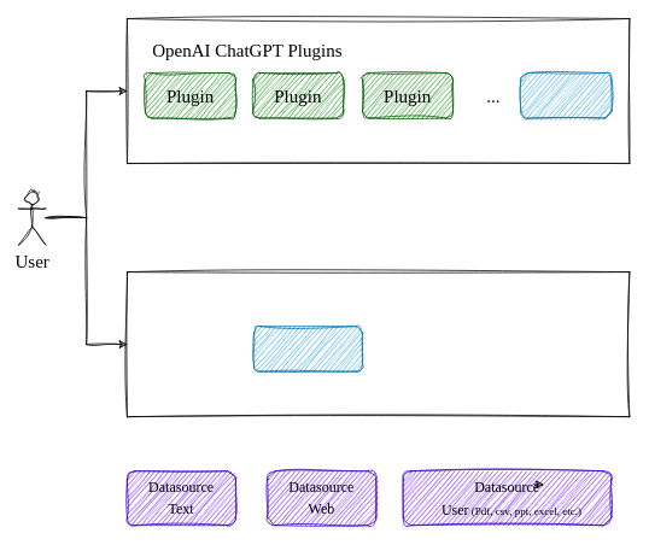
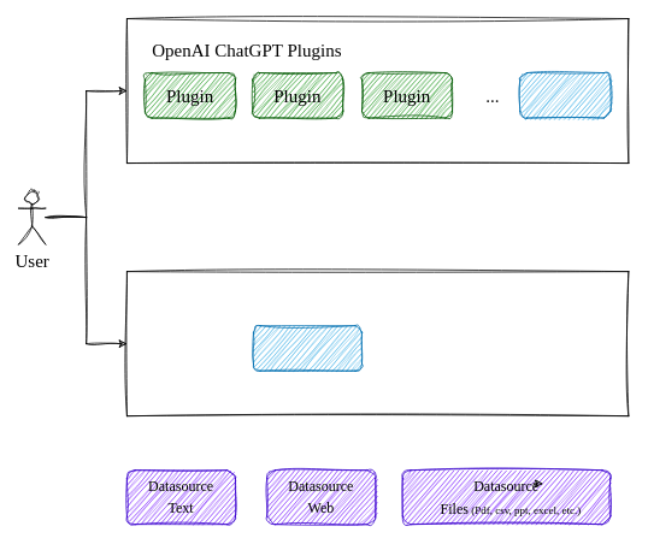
- <mxCell id="25" value="&lt;font style=&quot;&quot;&gt;&lt;font style=&quot;font-size: 16px;&quot;&gt;User&lt;/font&gt;&lt;font style=&quot;font-size: 12px;&quot;&gt; &lt;/font&gt;&lt;font style=&quot;font-size: 12px;&quot;&gt;(Pdf, csv, ppt, excel, etc.)&lt;/font&gt;&lt;/font&gt;" style="text;html=1;strokeColor=none;fillColor=none;align=center;verticalAlign=middle;whiteSpace=wrap;rounded=0;fontSize=20;fontFamily=Architects Daughter;strokeWidth=2;" vertex="1" parent="1"><mxGeometry x="465" y="546" width="200" height="30" as="geometry" /></mxCell>
+ <mxCell id="25" value="&lt;font style=&quot;&quot;&gt;&lt;font style=&quot;font-size: 16px;&quot;&gt;Files&lt;/font&gt;&lt;font style=&quot;font-size: 12px;&quot;&gt; &lt;/font&gt;&lt;font style=&quot;font-size: 12px;&quot;&gt;(Pdf, csv, ppt, excel, etc.)&lt;/font&gt;&lt;/font&gt;" style="text;html=1;strokeColor=none;fillColor=none;align=center;verticalAlign=middle;whiteSpace=wrap;rounded=0;fontSize=20;fontFamily=Architects Daughter;strokeWidth=2;" vertex="1" parent="1"><mxGeometry x="465" y="546" width="200" height="30" as="geometry" /></mxCell>
